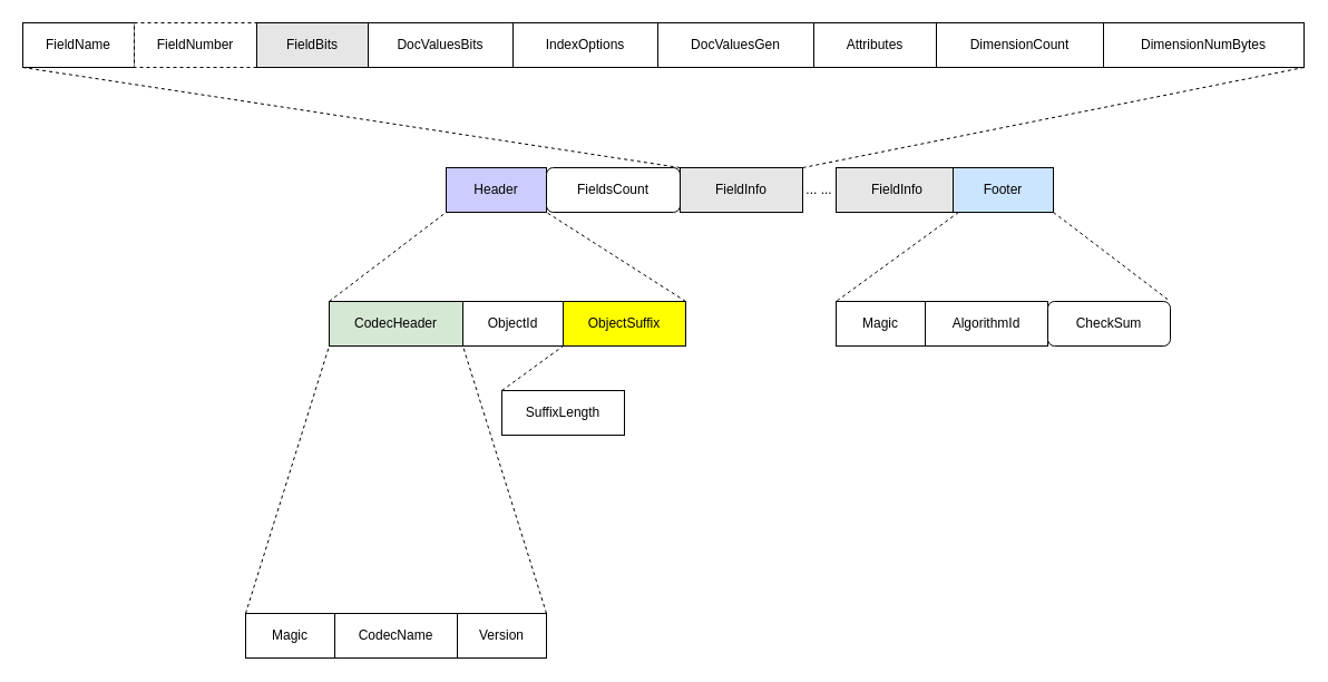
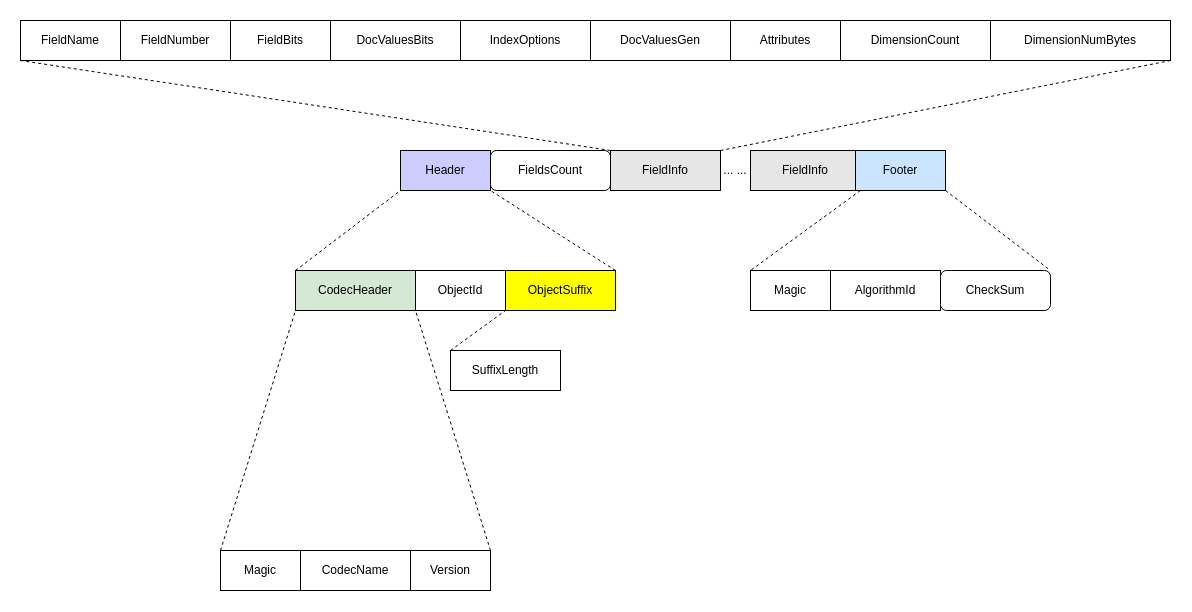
- <mxCell id="29" value="FieldNumber" style="rounded=0;whiteSpace=wrap;html=1;dashed=1;" vertex="1" parent="1"><mxGeometry x="120" y="20" width="110" height="40" as="geometry" /></mxCell>
+ <mxCell id="29" value="FieldNumber" style="rounded=0;whiteSpace=wrap;html=1;" vertex="1" parent="1"><mxGeometry x="120" y="20" width="110" height="40" as="geometry" /></mxCell>
- <mxCell id="30" value="FieldBits" style="rounded=0;whiteSpace=wrap;html=1;fillColor=#e6e6e6;" vertex="1" parent="1"><mxGeometry x="230" y="20" width="100" height="40" as="geometry" /></mxCell>
+ <mxCell id="30" value="FieldBits" style="rounded=0;whiteSpace=wrap;html=1;" vertex="1" parent="1"><mxGeometry x="230" y="20" width="100" height="40" as="geometry" /></mxCell>
